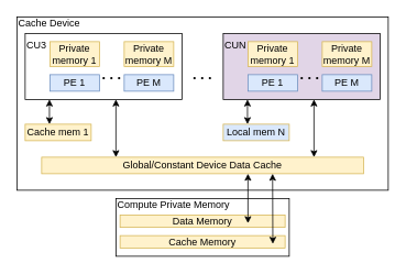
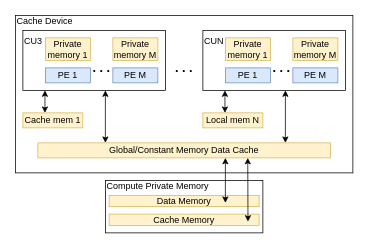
- <mxCell id="9" value="&lt;font style=&quot;font-size: 12px&quot;&gt;CUN&lt;/font&gt;" style="rounded=0;whiteSpace=wrap;html=1;fontSize=12;verticalAlign=top;align=left;fillColor=#e1d5e7;" parent="1" vertex="1"><mxGeometry x="270" y="40" width="190" height="80" as="geometry" /></mxCell>
+ <mxCell id="9" value="&lt;font style=&quot;font-size: 12px&quot;&gt;CUN&lt;/font&gt;" style="rounded=0;whiteSpace=wrap;html=1;fontSize=12;verticalAlign=top;align=left;" parent="1" vertex="1"><mxGeometry x="270" y="40" width="190" height="80" as="geometry" /></mxCell>
- <mxCell id="18" value="Local mem N" style="rounded=0;whiteSpace=wrap;html=1;fontSize=12;fillColor=#dae8fc;strokeColor=#d6b656;" parent="1" vertex="1"><mxGeometry x="270" y="150" width="80" height="20" as="geometry" /></mxCell>
+ <mxCell id="18" value="Local mem N" style="rounded=0;whiteSpace=wrap;html=1;fontSize=12;fillColor=#fff2cc;strokeColor=#d6b656;" parent="1" vertex="1"><mxGeometry x="270" y="150" width="80" height="20" as="geometry" /></mxCell>
- <mxCell id="20" value="Global/Constant Device Data Cache" style="rounded=0;whiteSpace=wrap;html=1;fontSize=12;fillColor=#fff2cc;strokeColor=#d6b656;" parent="1" vertex="1"><mxGeometry x="50" y="190" width="390" height="20" as="geometry" /></mxCell>
+ <mxCell id="20" value="Global/Constant Memory Data Cache" style="rounded=0;whiteSpace=wrap;html=1;fontSize=12;fillColor=#fff2cc;strokeColor=#d6b656;" parent="1" vertex="1"><mxGeometry x="50" y="190" width="390" height="20" as="geometry" /></mxCell>
